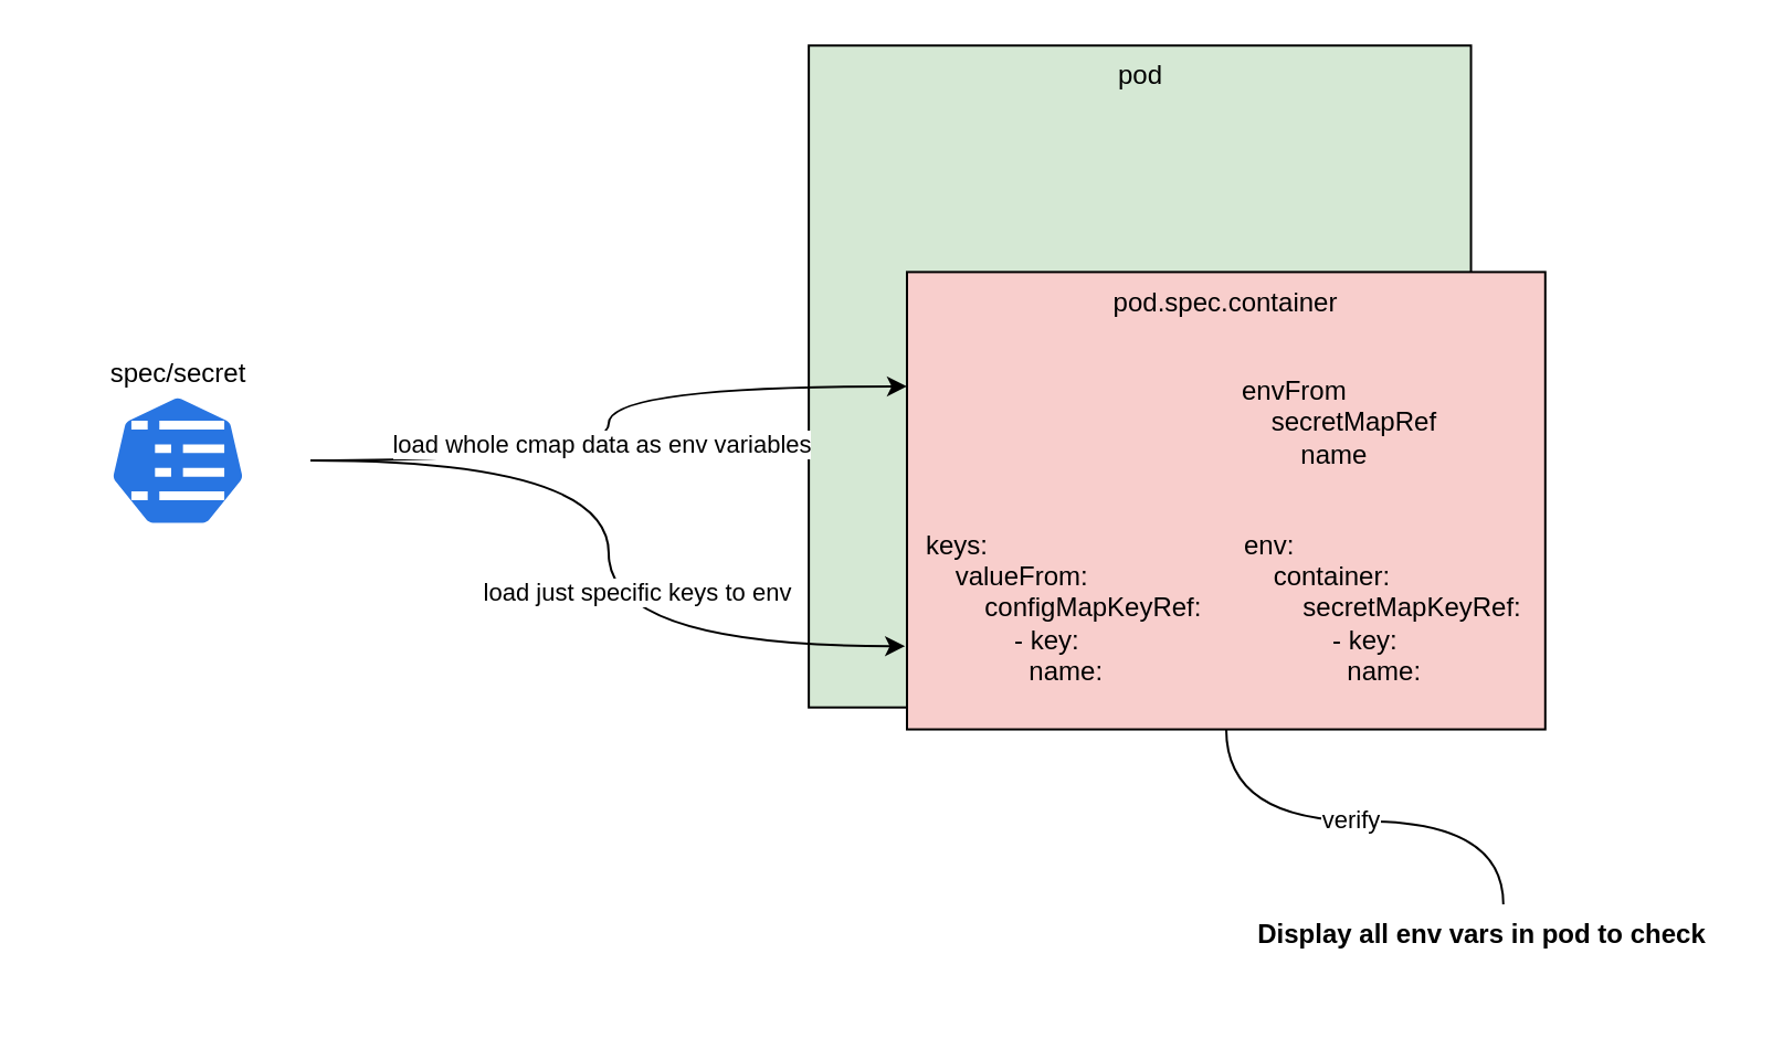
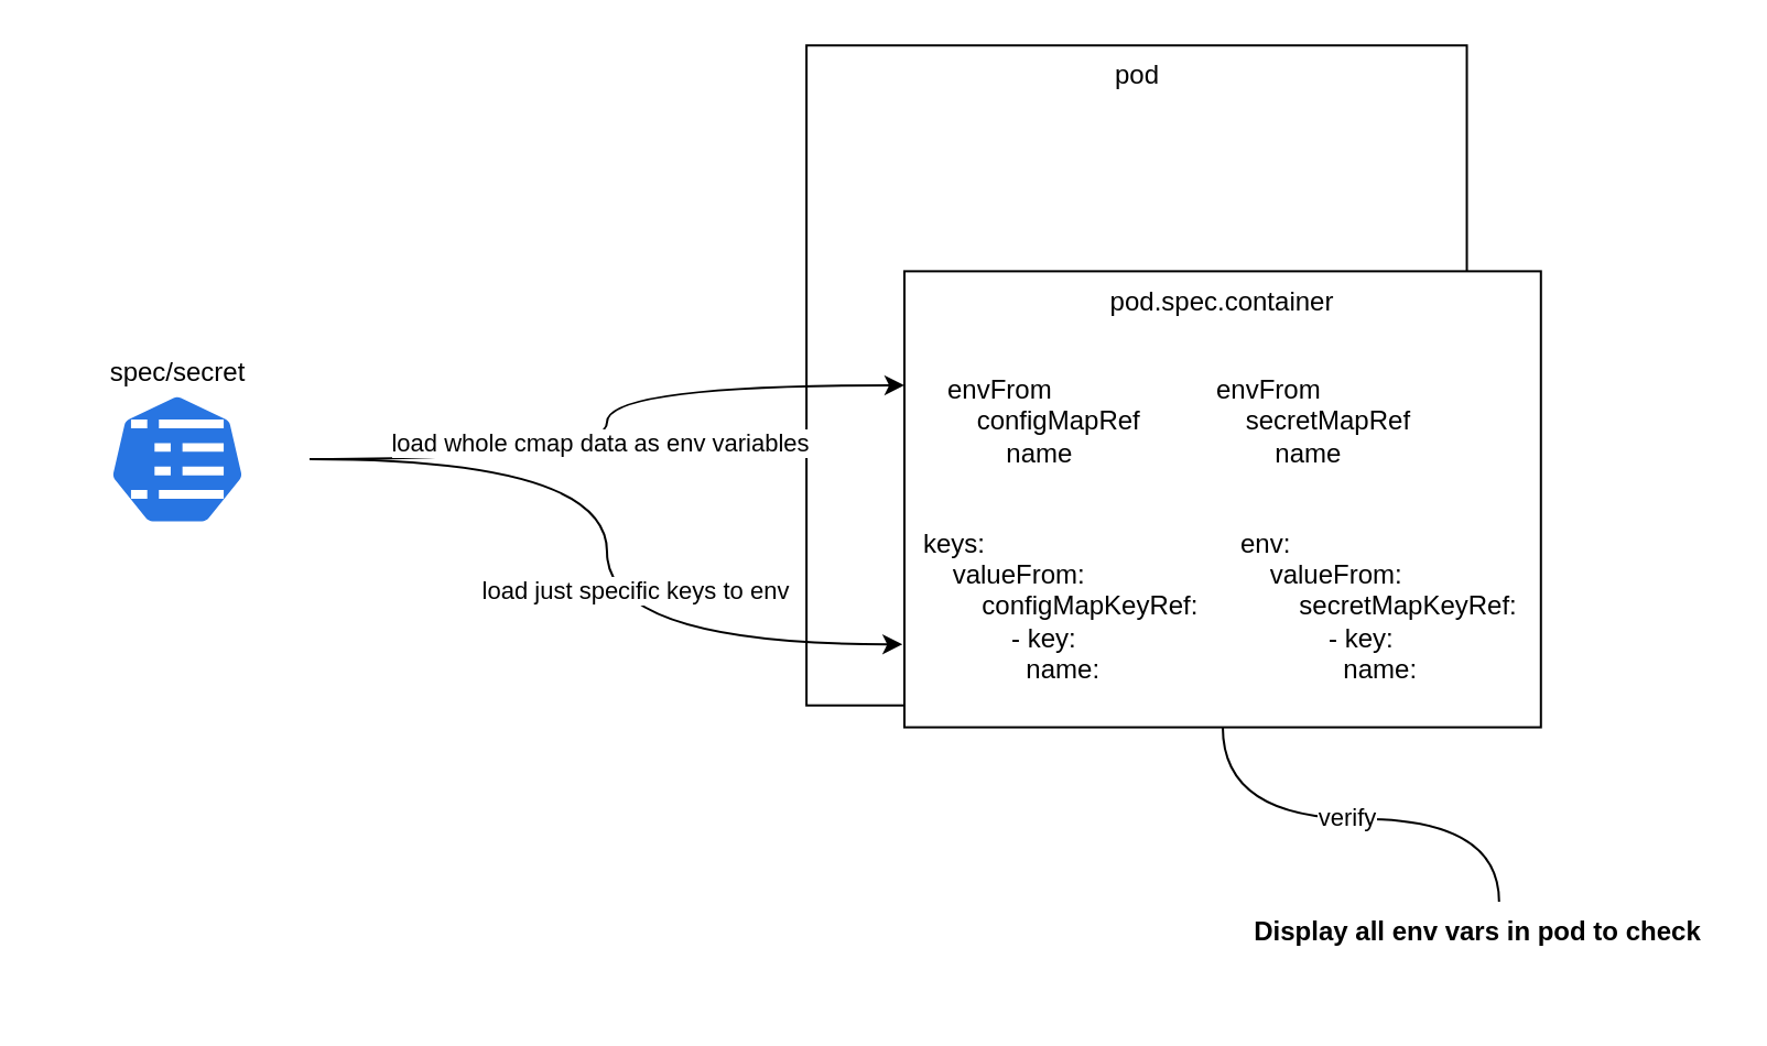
- <mxCell id="5" value="pod" style="whiteSpace=wrap;html=1;aspect=fixed;verticalAlign=top;fillColor=#d5e8d4;" vertex="1" parent="4"><mxGeometry x="-44.446" y="-61.765" width="299.711" height="299.711" as="geometry" /></mxCell>
+ <mxCell id="5" value="pod" style="whiteSpace=wrap;html=1;aspect=fixed;verticalAlign=top;" vertex="1" parent="4"><mxGeometry x="-44.446" y="-61.765" width="299.711" height="299.711" as="geometry" /></mxCell>
+ <mxCell id="8" value="envFrom&lt;br&gt;&lt;div&gt;&lt;span&gt;&amp;nbsp; &amp;nbsp; configMapRef&lt;br&gt;&amp;nbsp; &amp;nbsp; &amp;nbsp; &amp;nbsp; name&lt;/span&gt;&lt;/div&gt;" style="text;html=1;align=left;verticalAlign=middle;resizable=0;points=[];autosize=1;" vertex="1" parent="6"><mxGeometry x="17.778" y="43.144" width="100" height="50" as="geometry" /></mxCell>
- <mxCell id="9" value="envFrom&lt;br&gt;&lt;div&gt;&lt;span&gt;&amp;nbsp; &amp;nbsp; secretMapRef&lt;br&gt;&amp;nbsp; &amp;nbsp; &amp;nbsp; &amp;nbsp; name&lt;/span&gt;&lt;/div&gt;" style="text;html=1;align=left;verticalAlign=middle;resizable=0;points=[];autosize=1;" vertex="1" parent="6"><mxGeometry x="150" y="43.144" width="100" height="50" as="geometry" /></mxCell>
+ <mxCell id="9" value="envFrom&lt;br&gt;&lt;div&gt;&lt;span&gt;&amp;nbsp; &amp;nbsp; secretMapRef&lt;br&gt;&amp;nbsp; &amp;nbsp; &amp;nbsp; &amp;nbsp; name&lt;/span&gt;&lt;/div&gt;" style="text;html=1;align=left;verticalAlign=middle;resizable=0;points=[];autosize=1;" vertex="1" parent="6"><mxGeometry x="140" y="43.144" width="100" height="50" as="geometry" /></mxCell>
- <mxCell id="7" value="pod.spec.container" style="rounded=0;whiteSpace=wrap;html=1;align=center;verticalAlign=top;fillColor=#f8cecc;" vertex="1" parent="6"><mxGeometry width="288.889" height="207.093" as="geometry" /></mxCell>
+ <mxCell id="7" value="pod.spec.container" style="rounded=0;whiteSpace=wrap;html=1;align=center;verticalAlign=top;" vertex="1" parent="6"><mxGeometry width="288.889" height="207.093" as="geometry" /></mxCell>
- <mxCell id="10" value="env:&lt;br&gt;&lt;div&gt;&lt;span&gt;&amp;nbsp; &amp;nbsp; container:&lt;br&gt;&amp;nbsp; &amp;nbsp; &amp;nbsp; &amp;nbsp; secretMapKeyRef:&lt;/span&gt;&lt;/div&gt;&lt;div&gt;&lt;span&gt;&amp;nbsp; &amp;nbsp; &amp;nbsp; &amp;nbsp; &amp;nbsp; &amp;nbsp; - key:&amp;nbsp;&lt;/span&gt;&lt;/div&gt;&lt;div&gt;&lt;span&gt;&amp;nbsp; &amp;nbsp; &amp;nbsp; &amp;nbsp; &amp;nbsp; &amp;nbsp; &amp;nbsp; name:&amp;nbsp;&lt;/span&gt;&lt;/div&gt;" style="text;html=1;align=left;verticalAlign=middle;resizable=0;points=[];autosize=1;" vertex="1" parent="6"><mxGeometry x="151.111" y="112.176" width="140" height="80" as="geometry" /></mxCell>
+ <mxCell id="10" value="env:&lt;br&gt;&lt;div&gt;&lt;span&gt;&amp;nbsp; &amp;nbsp; valueFrom:&lt;br&gt;&amp;nbsp; &amp;nbsp; &amp;nbsp; &amp;nbsp; secretMapKeyRef:&lt;/span&gt;&lt;/div&gt;&lt;div&gt;&lt;span&gt;&amp;nbsp; &amp;nbsp; &amp;nbsp; &amp;nbsp; &amp;nbsp; &amp;nbsp; - key:&amp;nbsp;&lt;/span&gt;&lt;/div&gt;&lt;div&gt;&lt;span&gt;&amp;nbsp; &amp;nbsp; &amp;nbsp; &amp;nbsp; &amp;nbsp; &amp;nbsp; &amp;nbsp; name:&amp;nbsp;&lt;/span&gt;&lt;/div&gt;" style="text;html=1;align=left;verticalAlign=middle;resizable=0;points=[];autosize=1;" vertex="1" parent="6"><mxGeometry x="151.111" y="112.176" width="140" height="80" as="geometry" /></mxCell>
